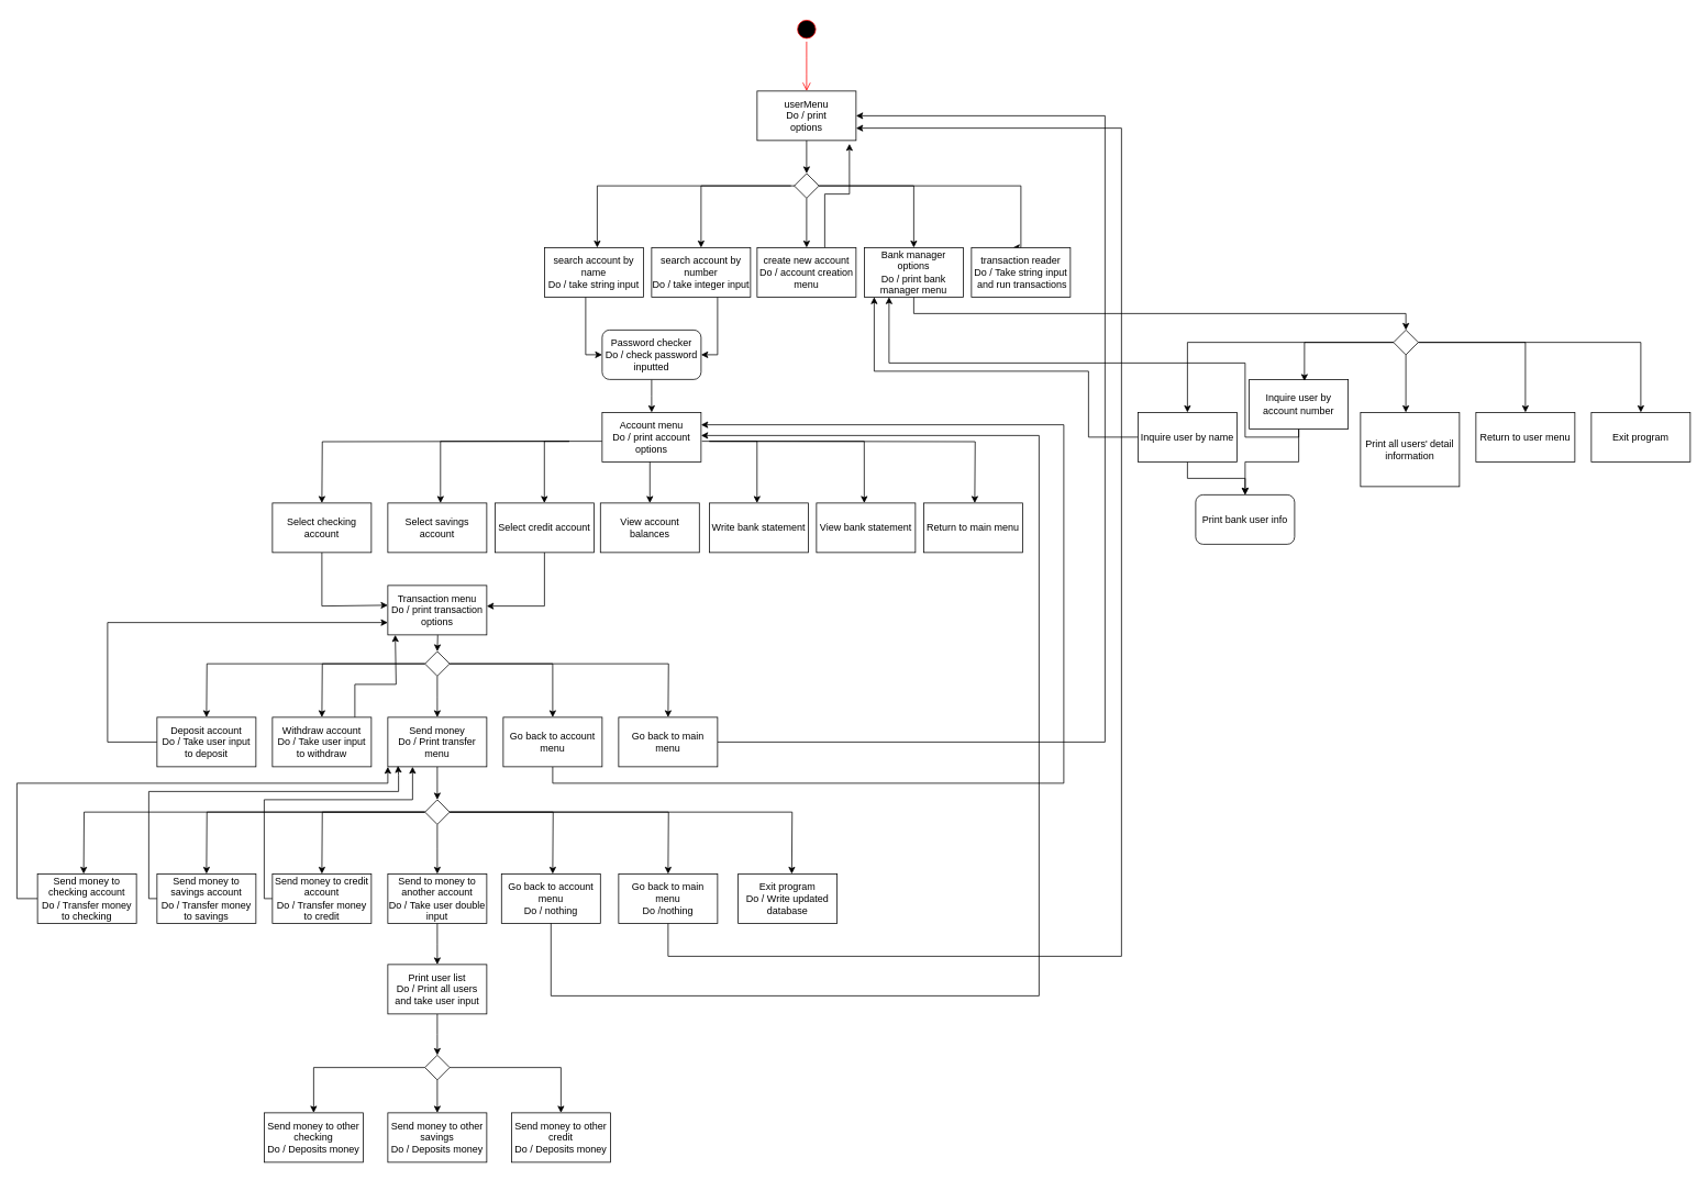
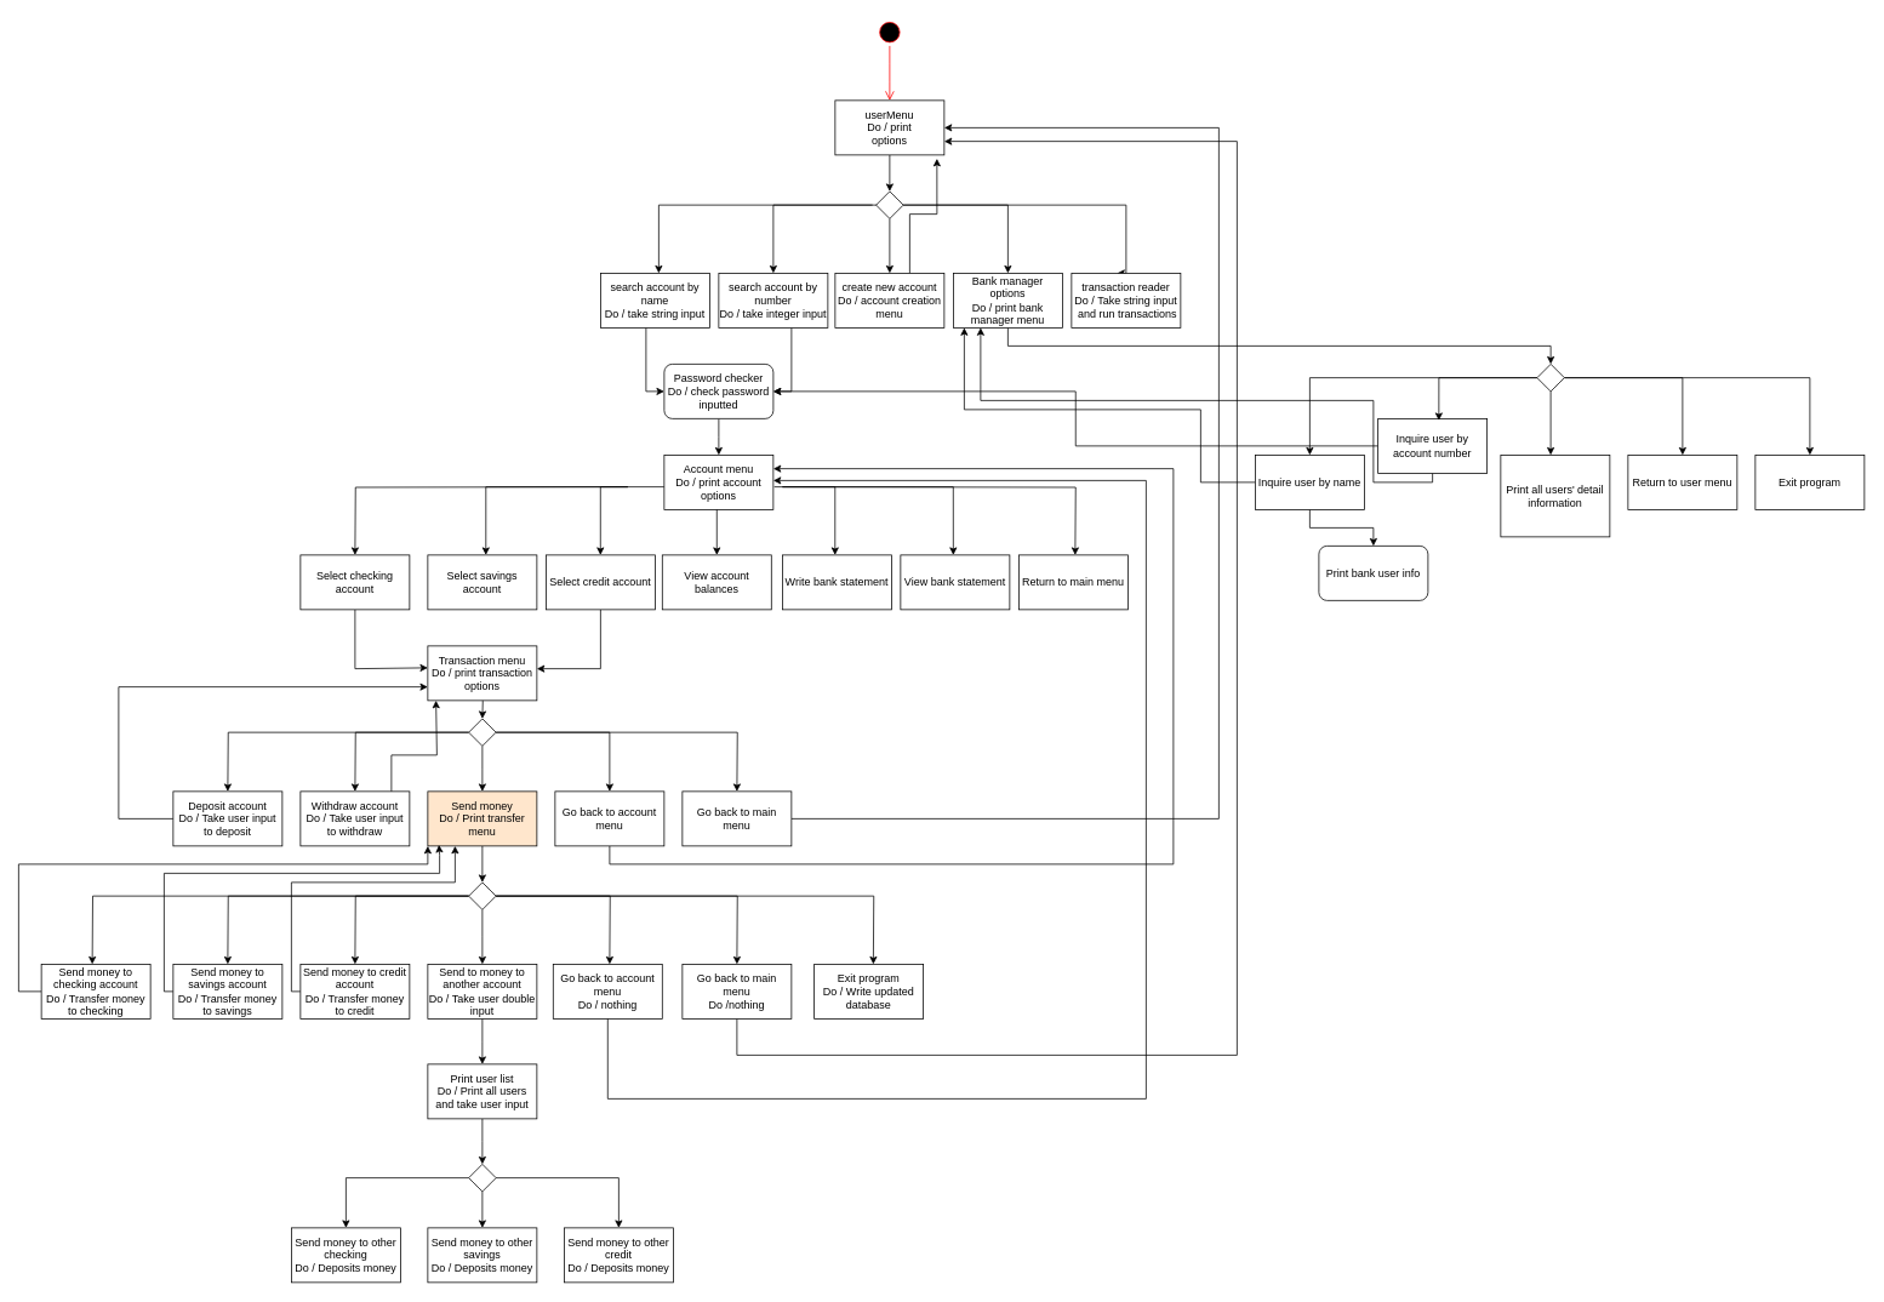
- <mxCell id="90" style="edgeStyle=orthogonalEdgeStyle;rounded=0;orthogonalLoop=1;jettySize=auto;html=1;" edge="1" parent="1" source="91" target="104"><mxGeometry relative="1" as="geometry" /></mxCell>
+ <mxCell id="90" style="edgeStyle=orthogonalEdgeStyle;rounded=0;orthogonalLoop=1;jettySize=auto;html=1;" edge="1" parent="1" source="91" target="23"><mxGeometry relative="1" as="geometry" /></mxCell>
- <mxCell id="52" value="&lt;div&gt;Send money&lt;/div&gt;&lt;div&gt;Do / Print transfer menu&lt;br&gt;&lt;/div&gt;" style="rounded=0;whiteSpace=wrap;html=1;" vertex="1" parent="1"><mxGeometry x="470" y="870" width="120" height="60" as="geometry" /></mxCell>
+ <mxCell id="52" value="&lt;div&gt;Send money&lt;/div&gt;&lt;div&gt;Do / Print transfer menu&lt;br&gt;&lt;/div&gt;" style="rounded=0;whiteSpace=wrap;html=1;fillColor=#ffe6cc;" vertex="1" parent="1"><mxGeometry x="470" y="870" width="120" height="60" as="geometry" /></mxCell>
